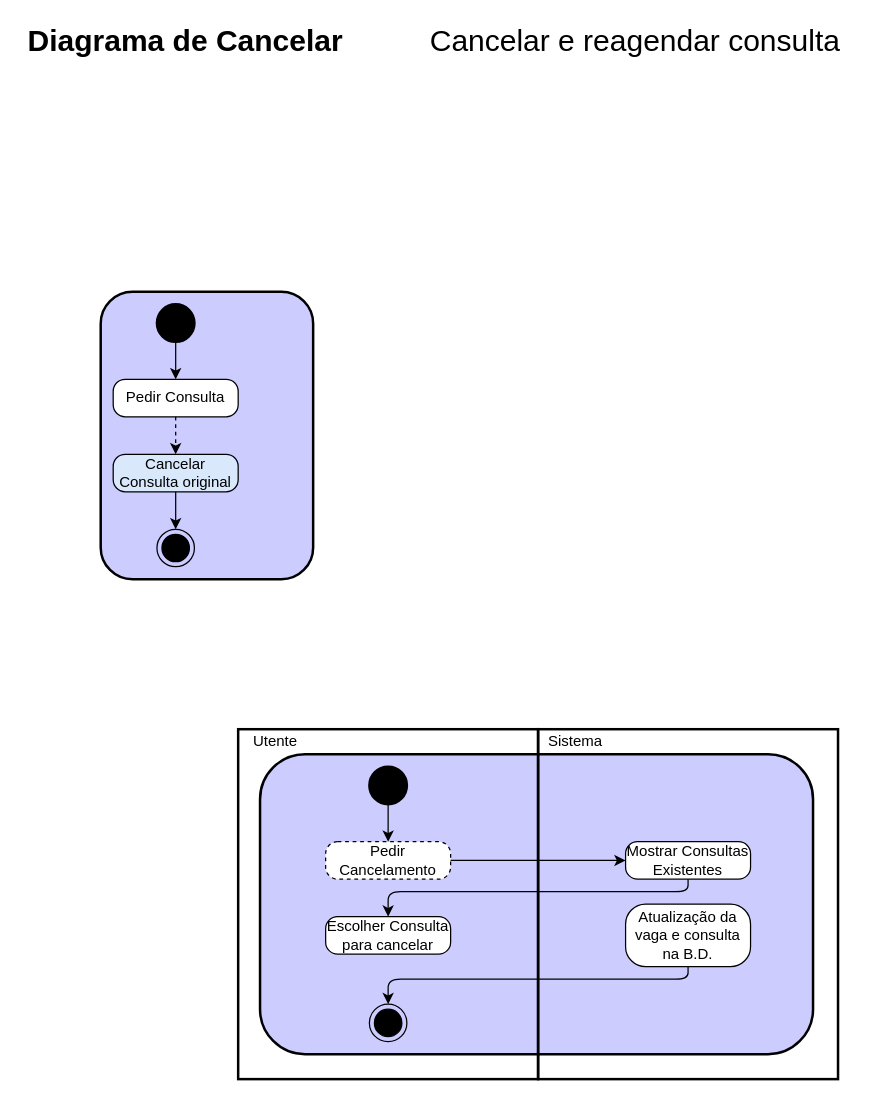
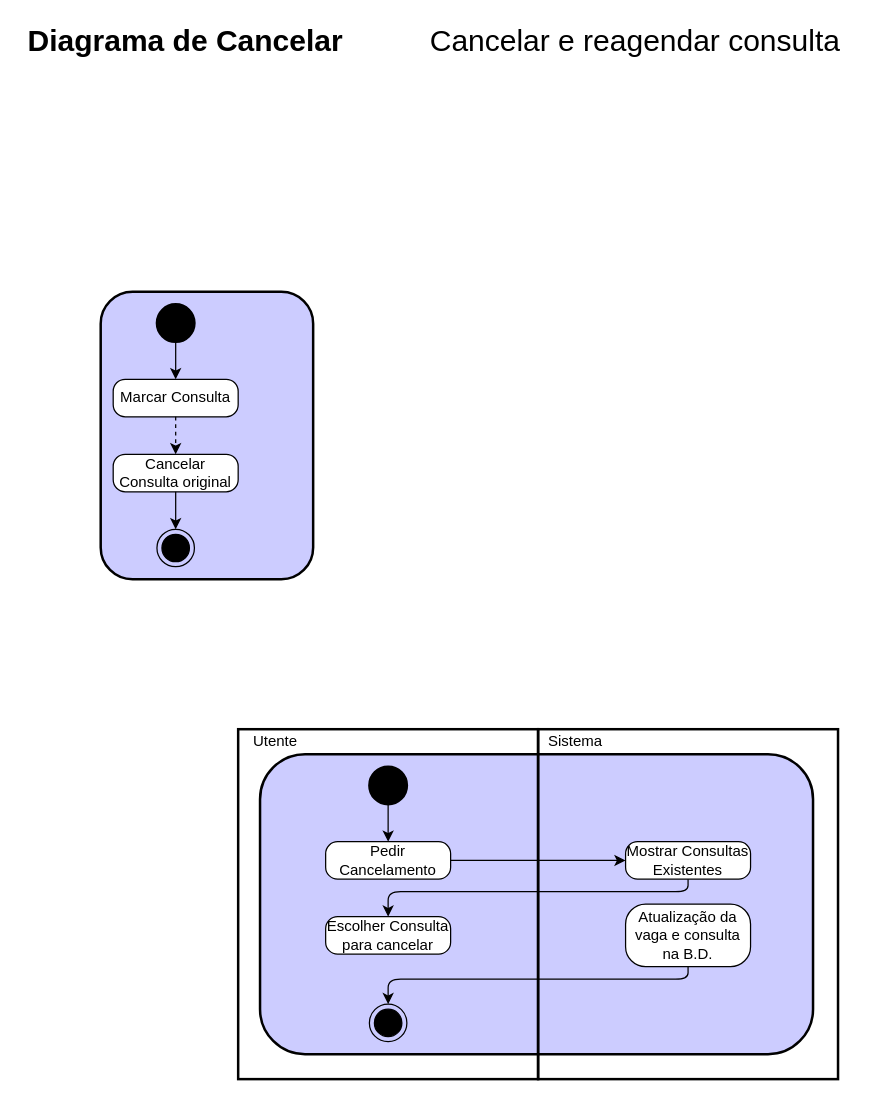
- <mxCell id="19" value="Pedir Consulta" style="rounded=1;whiteSpace=wrap;html=1;strokeColor=#000000;fillColor=#FFFFFF;arcSize=32;" parent="1" vertex="1"><mxGeometry x="90" y="300" width="100" height="30" as="geometry" /></mxCell>
+ <mxCell id="19" value="Marcar Consulta" style="rounded=1;whiteSpace=wrap;html=1;strokeColor=#000000;fillColor=#FFFFFF;arcSize=32;" parent="1" vertex="1"><mxGeometry x="90" y="300" width="100" height="30" as="geometry" /></mxCell>
- <mxCell id="22" value="&lt;span&gt;Cancelar Consulta original&lt;/span&gt;" style="rounded=1;whiteSpace=wrap;html=1;strokeColor=#000000;fillColor=#dae8fc;arcSize=32;" parent="1" vertex="1"><mxGeometry x="90" y="360" width="100" height="30" as="geometry" /></mxCell>
+ <mxCell id="22" value="&lt;span&gt;Cancelar Consulta original&lt;/span&gt;" style="rounded=1;whiteSpace=wrap;html=1;strokeColor=#000000;fillColor=#FFFFFF;arcSize=32;" parent="1" vertex="1"><mxGeometry x="90" y="360" width="100" height="30" as="geometry" /></mxCell>
- <mxCell id="7" value="Pedir Cancelamento" style="rounded=1;whiteSpace=wrap;html=1;strokeColor=#000000;fillColor=#FFFFFF;arcSize=32;dashed=1;" parent="1" vertex="1"><mxGeometry x="260" y="670" width="100" height="30" as="geometry" /></mxCell>
+ <mxCell id="7" value="Pedir Cancelamento" style="rounded=1;whiteSpace=wrap;html=1;strokeColor=#000000;fillColor=#FFFFFF;arcSize=32;" parent="1" vertex="1"><mxGeometry x="260" y="670" width="100" height="30" as="geometry" /></mxCell>
